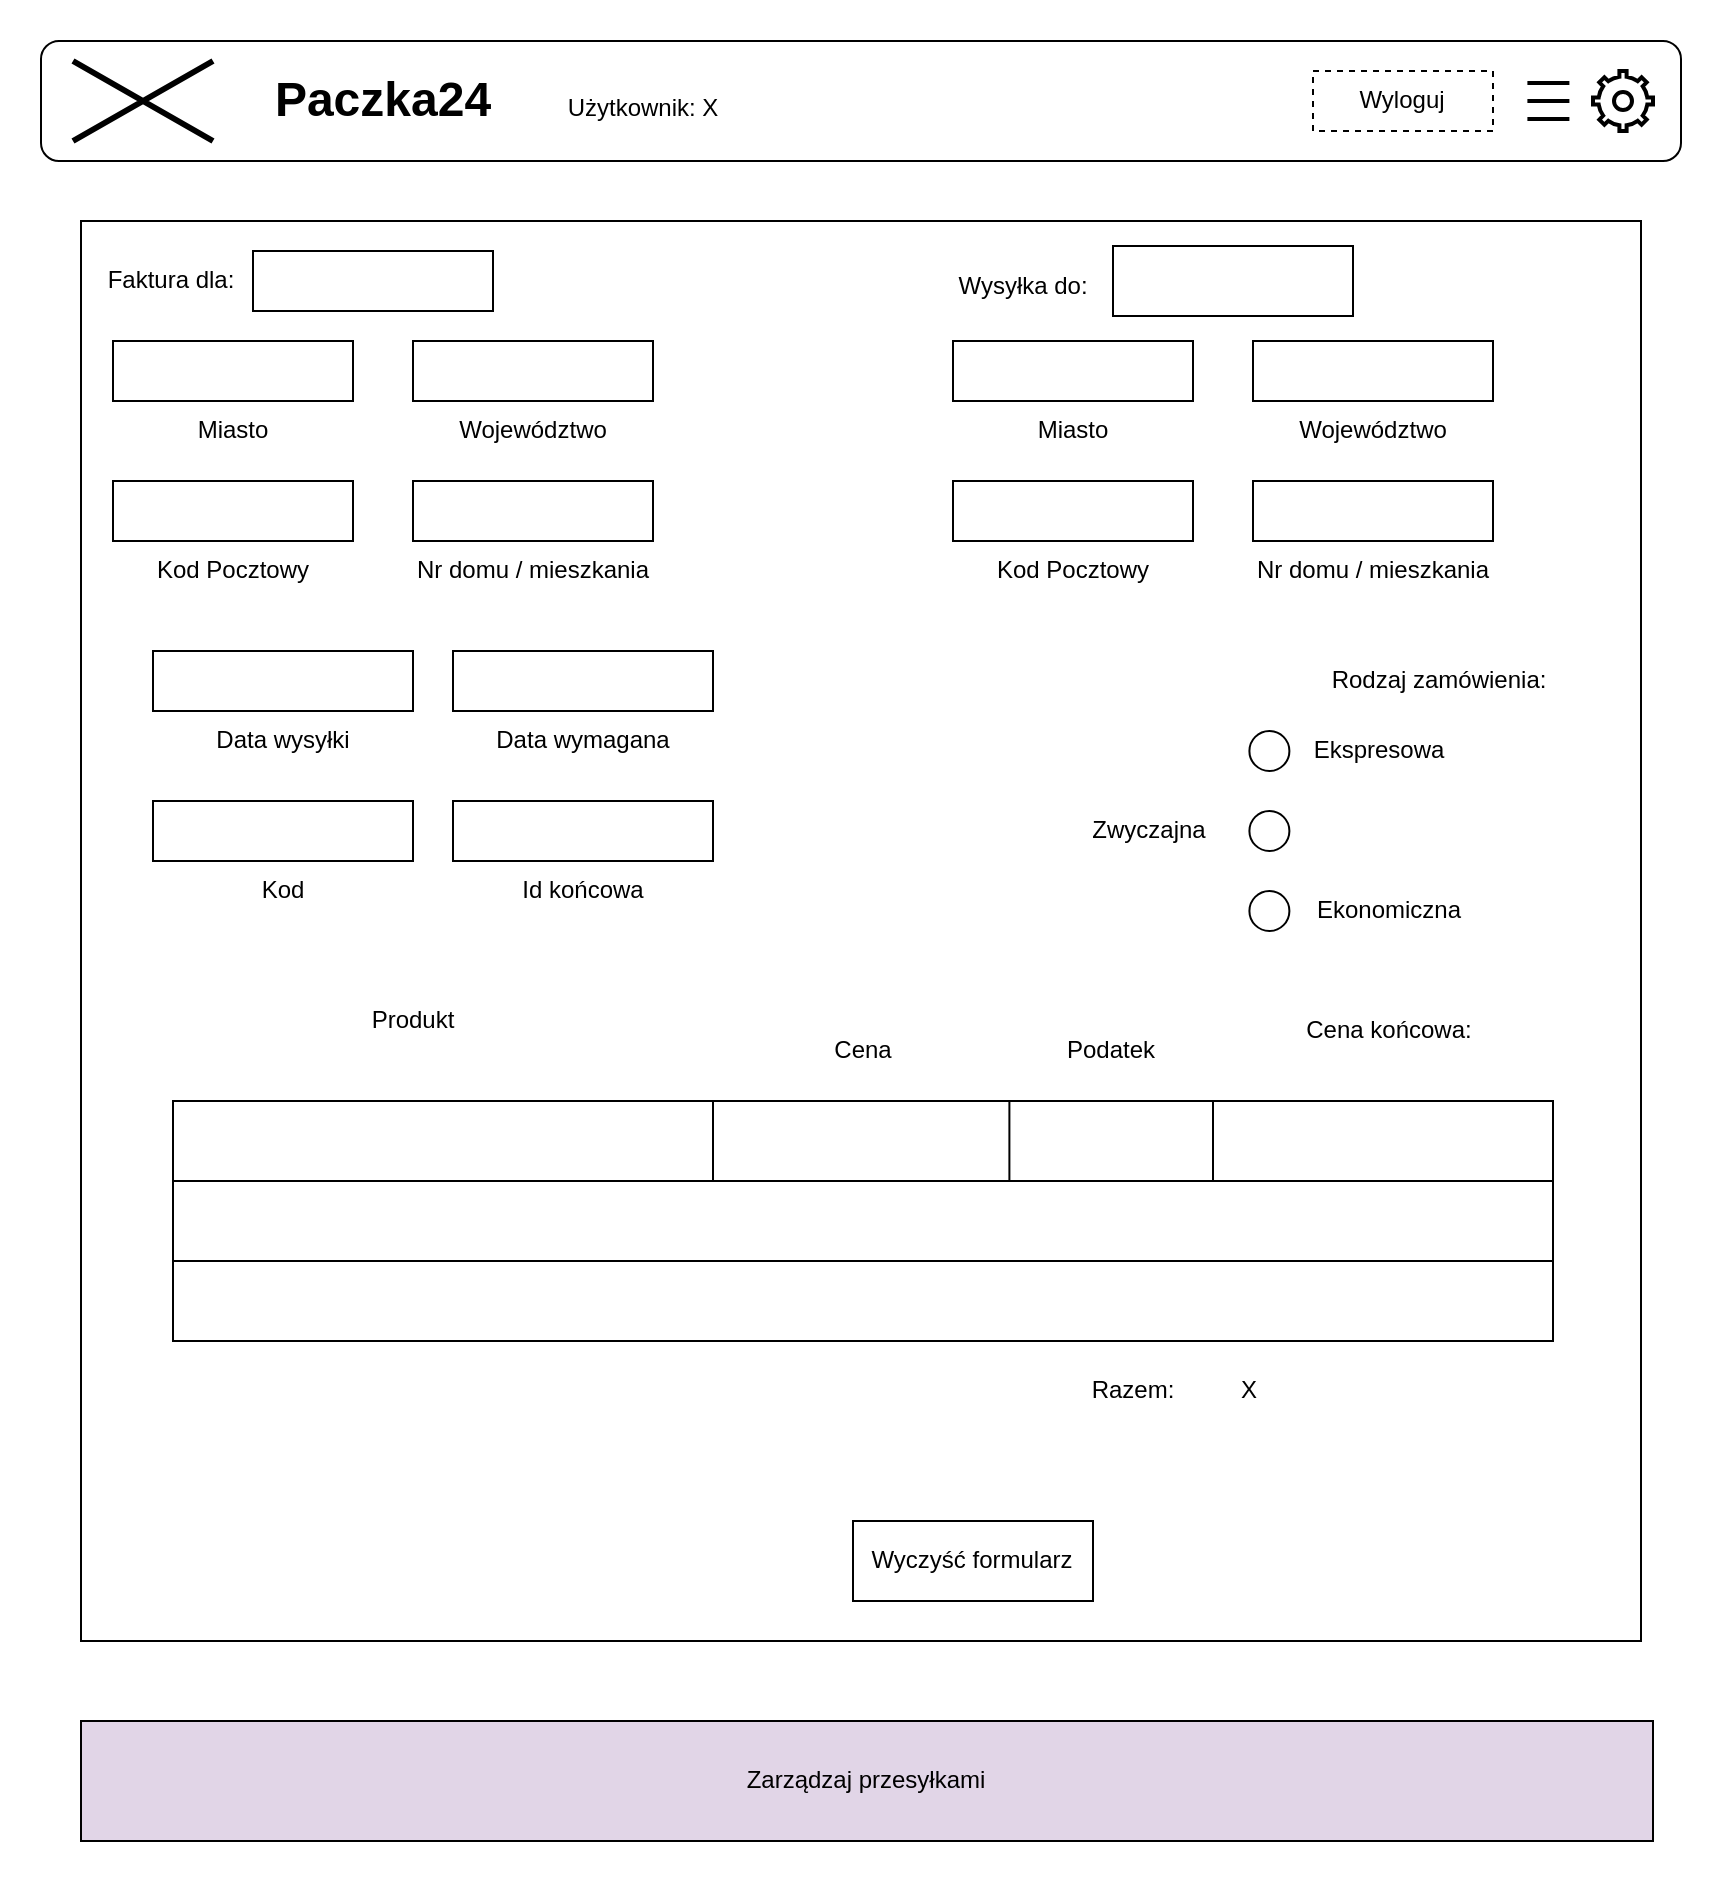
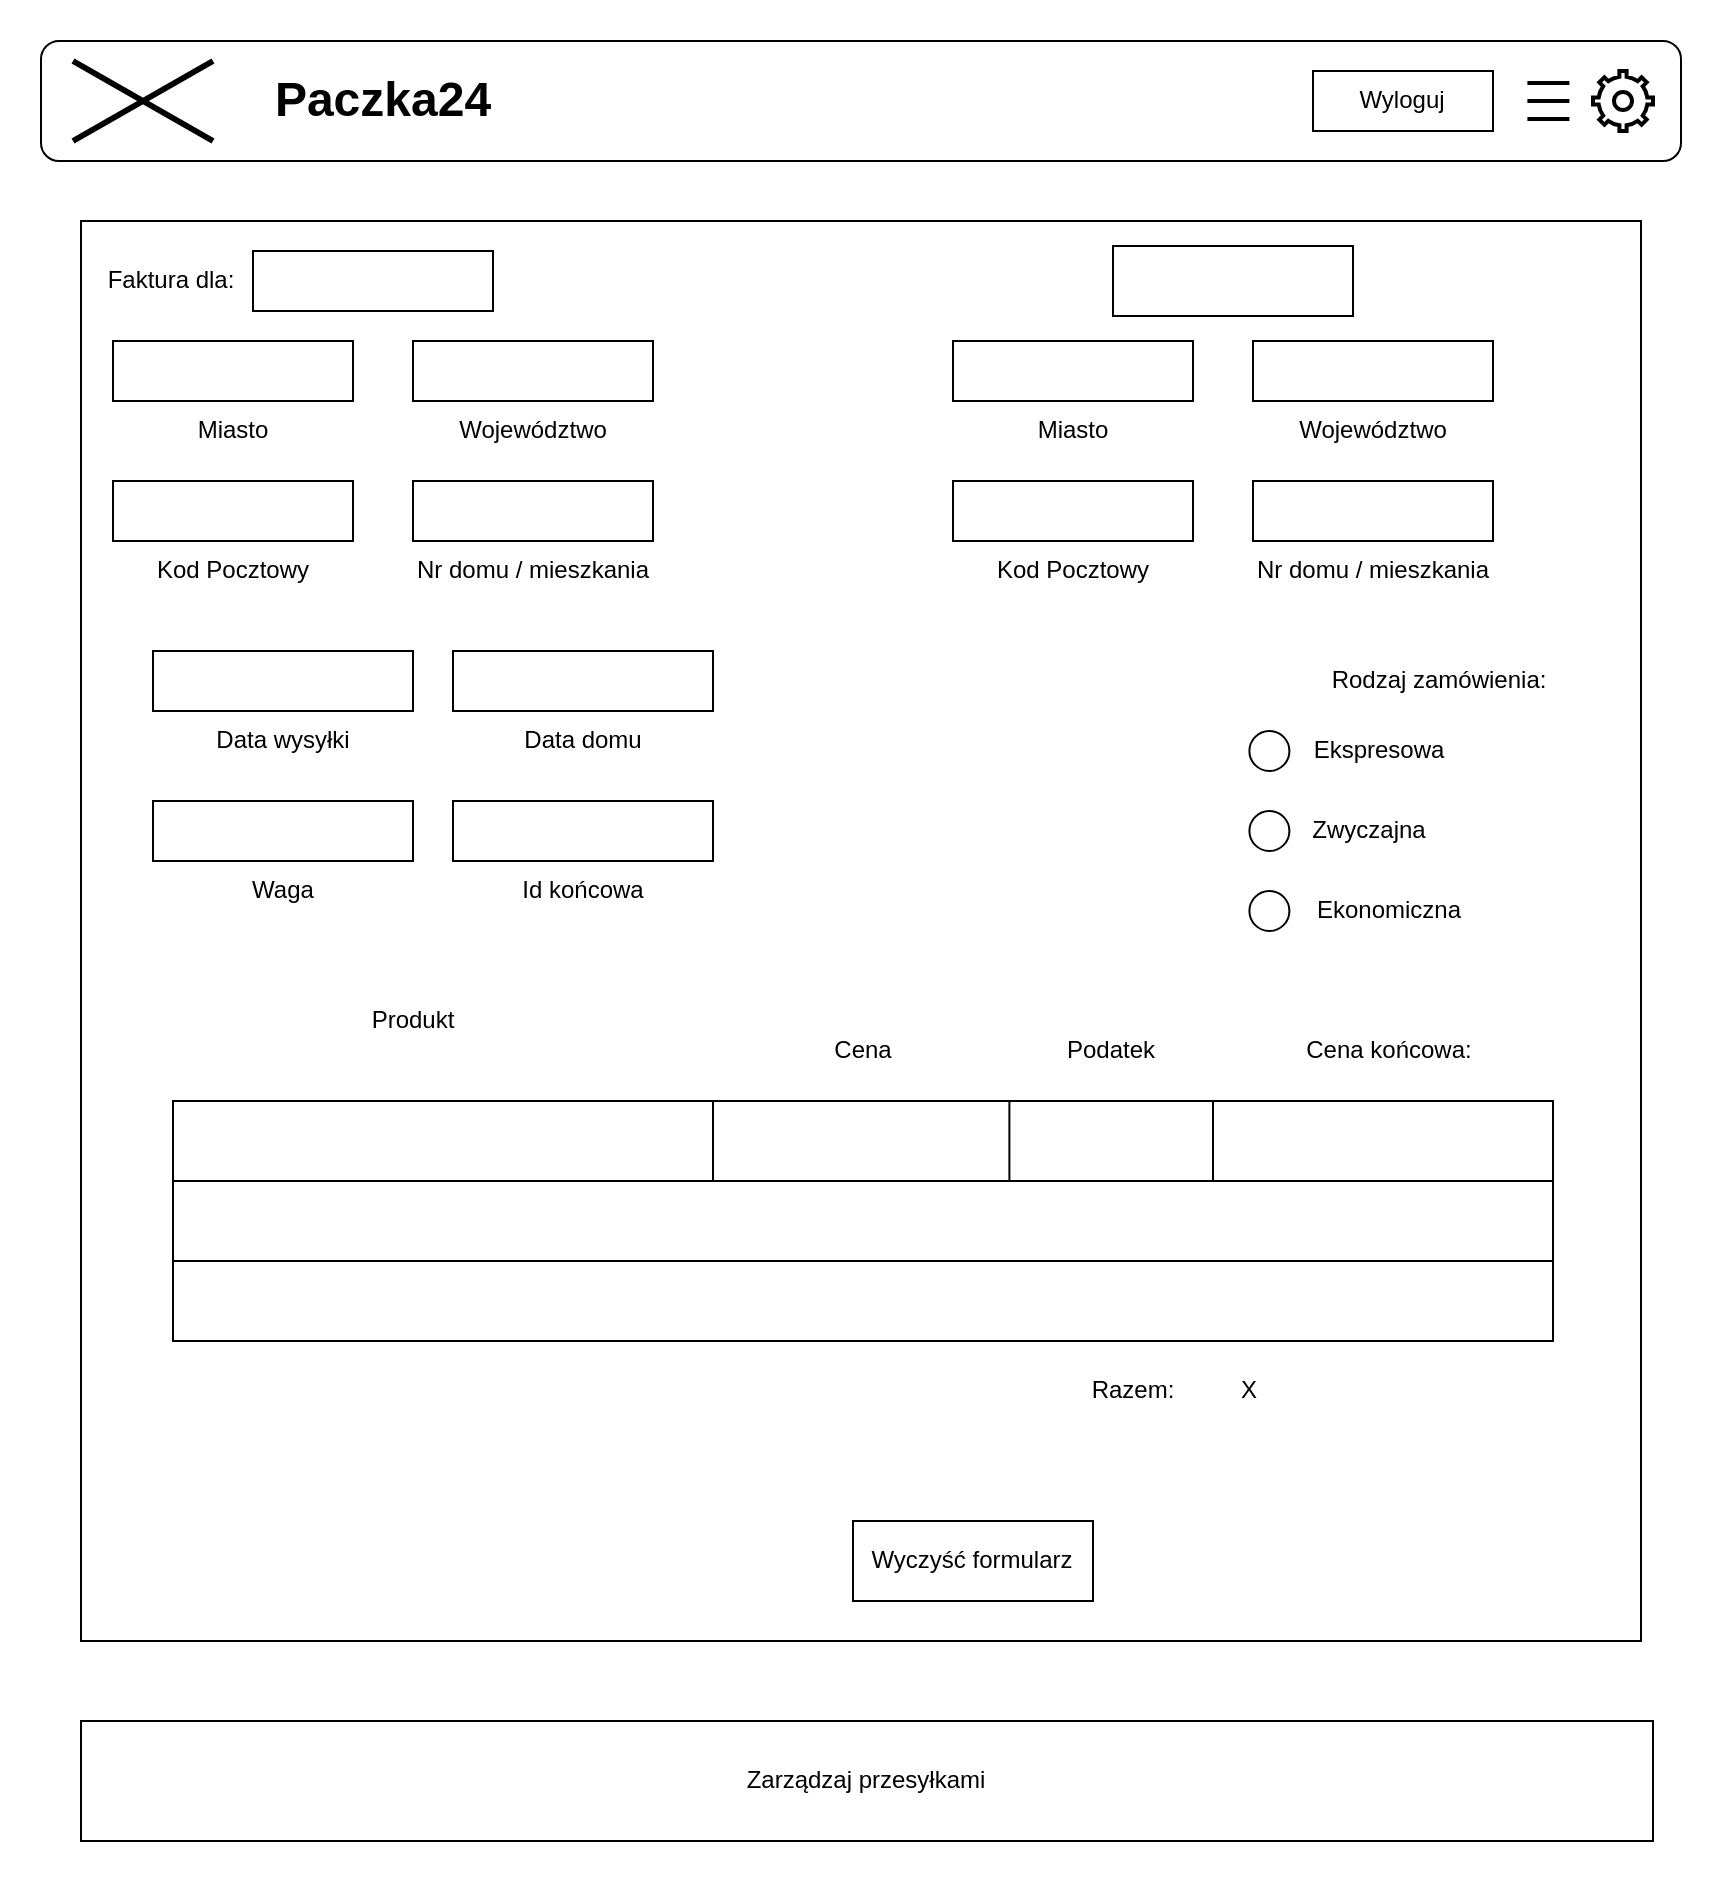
- <mxCell id="7" value="Wyloguj" style="rounded=0;whiteSpace=wrap;html=1;dashed=1;" vertex="1" parent="1"><mxGeometry x="656" y="35" width="90" height="30" as="geometry" /></mxCell>
+ <mxCell id="7" value="Wyloguj" style="rounded=0;whiteSpace=wrap;html=1;" vertex="1" parent="1"><mxGeometry x="656" y="35" width="90" height="30" as="geometry" /></mxCell>
- <mxCell id="8" value="Użytkownik: X" style="text;html=1;align=center;verticalAlign=middle;resizable=0;points=[];autosize=1;strokeColor=none;fillColor=none;" vertex="1" parent="1"><mxGeometry x="271" y="38.6" width="100" height="30" as="geometry" /></mxCell>
- <mxCell id="17" value="Wysyłka do:" style="text;html=1;align=center;verticalAlign=middle;resizable=0;points=[];autosize=1;strokeColor=none;fillColor=none;" vertex="1" parent="1"><mxGeometry x="466" y="127.5" width="90" height="30" as="geometry" /></mxCell>
- <mxCell id="15" value="Data wymagana" style="text;html=1;align=center;verticalAlign=middle;resizable=0;points=[];autosize=1;strokeColor=none;fillColor=none;" vertex="1" parent="1"><mxGeometry x="236" y="355" width="110" height="30" as="geometry" /></mxCell>
+ <mxCell id="15" value="Data domu" style="text;html=1;align=center;verticalAlign=middle;resizable=0;points=[];autosize=1;strokeColor=none;fillColor=none;" vertex="1" parent="1"><mxGeometry x="236" y="355" width="110" height="30" as="geometry" /></mxCell>
- <mxCell id="28" value="Zwyczajna" style="text;html=1;align=center;verticalAlign=middle;resizable=0;points=[];autosize=1;strokeColor=none;fillColor=none;" vertex="1" parent="1"><mxGeometry x="534.2" y="400" width="80" height="30" as="geometry" /></mxCell>
+ <mxCell id="28" value="Zwyczajna" style="text;html=1;align=center;verticalAlign=middle;resizable=0;points=[];autosize=1;strokeColor=none;fillColor=none;" vertex="1" parent="1"><mxGeometry x="644.2" y="400" width="80" height="30" as="geometry" /></mxCell>
- <mxCell id="20" value="Kod" style="text;html=1;align=center;verticalAlign=middle;resizable=0;points=[];autosize=1;strokeColor=none;fillColor=none;" vertex="1" parent="1"><mxGeometry x="116" y="430" width="50" height="30" as="geometry" /></mxCell>
+ <mxCell id="20" value="Waga" style="text;html=1;align=center;verticalAlign=middle;resizable=0;points=[];autosize=1;strokeColor=none;fillColor=none;" vertex="1" parent="1"><mxGeometry x="116" y="430" width="50" height="30" as="geometry" /></mxCell>
- <mxCell id="52" value="Cena końcowa:" style="text;html=1;align=center;verticalAlign=middle;resizable=0;points=[];autosize=1;strokeColor=none;fillColor=none;" vertex="1" parent="1"><mxGeometry x="639.2" y="500" width="110" height="30" as="geometry" /></mxCell>
+ <mxCell id="52" value="Cena końcowa:" style="text;html=1;align=center;verticalAlign=middle;resizable=0;points=[];autosize=1;strokeColor=none;fillColor=none;" vertex="1" parent="1"><mxGeometry x="639.2" y="510" width="110" height="30" as="geometry" /></mxCell>
- <mxCell id="59" value="Zarządzaj przesyłkami" style="rounded=0;whiteSpace=wrap;html=1;fillColor=#e1d5e7;" vertex="1" parent="1"><mxGeometry x="40" y="860" width="786" height="60" as="geometry" /></mxCell>
+ <mxCell id="59" value="Zarządzaj przesyłkami" style="rounded=0;whiteSpace=wrap;html=1;" vertex="1" parent="1"><mxGeometry x="40" y="860" width="786" height="60" as="geometry" /></mxCell>
